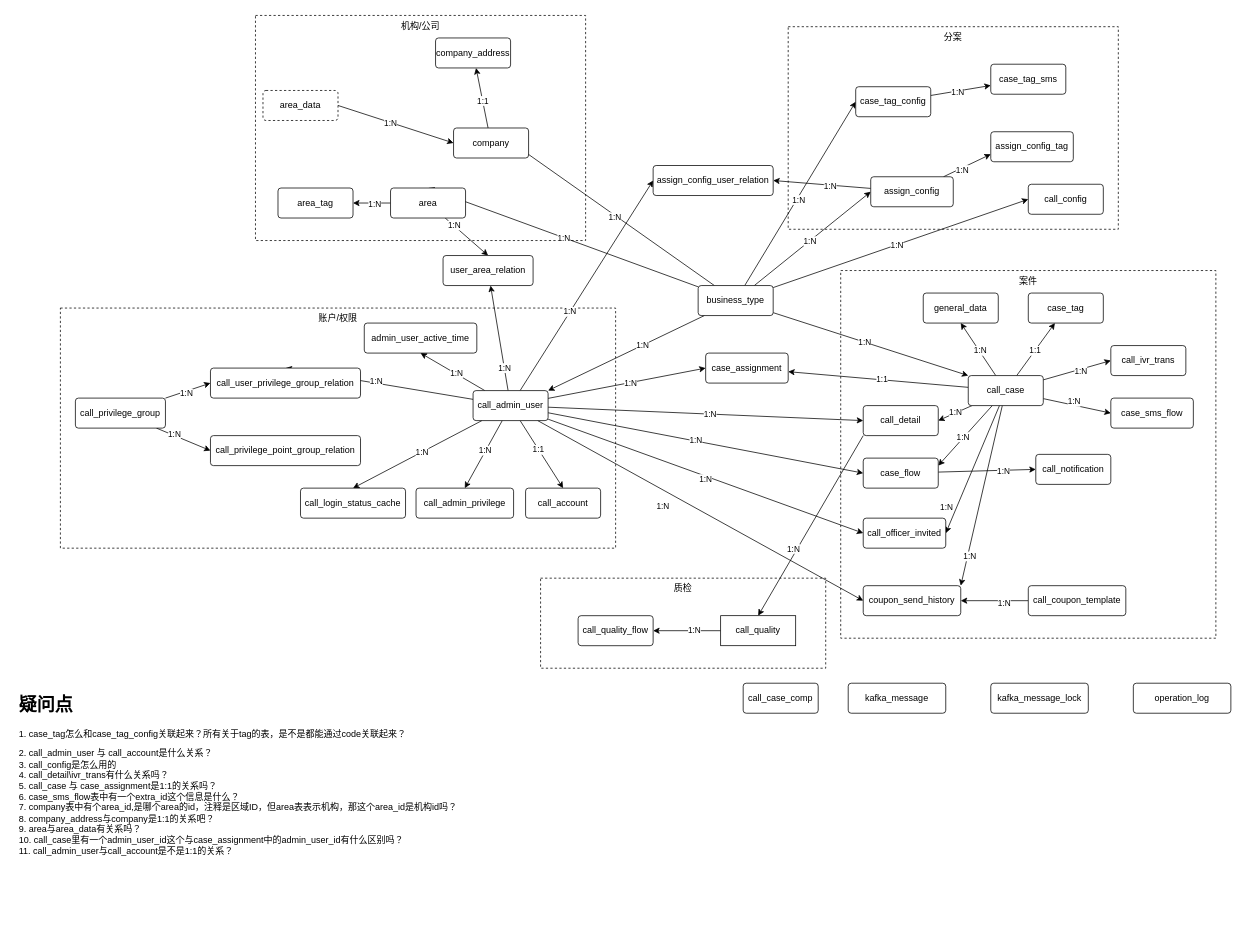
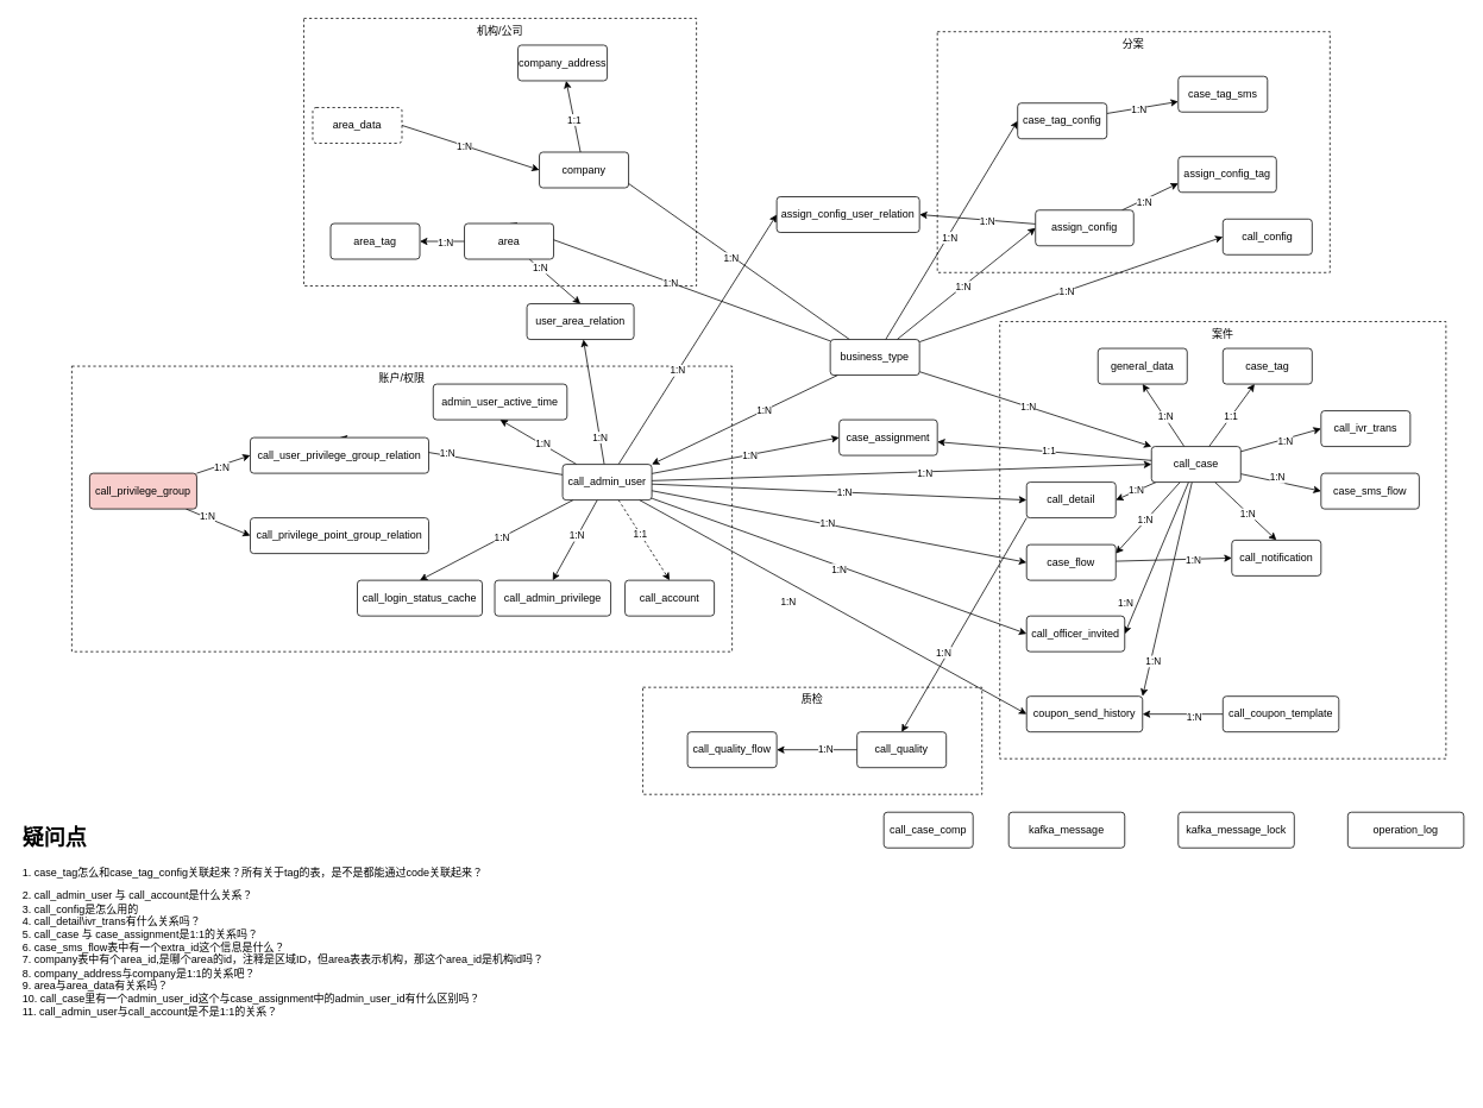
+ <mxCell id="44" style="edgeStyle=none;rounded=0;orthogonalLoop=1;jettySize=auto;html=1;entryX=0;entryY=0.5;entryDx=0;entryDy=0;" edge="1" parent="1" source="70" target="27"><mxGeometry relative="1" as="geometry" /></mxCell>
+ <mxCell id="45" value="1:N" style="edgeLabel;html=1;align=center;verticalAlign=middle;resizable=0;points=[];" vertex="1" connectable="0" parent="44"><mxGeometry x="0.091" y="-1" relative="1" as="geometry"><mxPoint y="1" as="offset" /></mxGeometry></mxCell>
- <mxCell id="97" value="call_privilege_group" style="rounded=1;arcSize=10;whiteSpace=wrap;html=1;align=center;" vertex="1" parent="1"><mxGeometry x="100" y="530" width="120" height="40" as="geometry" /></mxCell>
+ <mxCell id="97" value="call_privilege_group" style="rounded=1;arcSize=10;whiteSpace=wrap;html=1;align=center;fillColor=#f8cecc;" vertex="1" parent="1"><mxGeometry x="100" y="530" width="120" height="40" as="geometry" /></mxCell>
+ <mxCell id="15" style="edgeStyle=none;rounded=0;orthogonalLoop=1;jettySize=auto;html=1;entryX=0.5;entryY=0;entryDx=0;entryDy=0;" edge="1" parent="1" source="27" target="91"><mxGeometry relative="1" as="geometry" /></mxCell>
+ <mxCell id="16" value="1:N" style="edgeLabel;html=1;align=center;verticalAlign=middle;resizable=0;points=[];" vertex="1" connectable="0" parent="15"><mxGeometry x="0.08" y="-1" relative="1" as="geometry"><mxPoint as="offset" /></mxGeometry></mxCell>
- <mxCell id="50" style="edgeStyle=none;rounded=0;orthogonalLoop=1;jettySize=auto;html=1;entryX=0.5;entryY=0;entryDx=0;entryDy=0;" edge="1" parent="1" source="70" target="83"><mxGeometry relative="1" as="geometry" /></mxCell>
+ <mxCell id="50" style="edgeStyle=none;rounded=0;orthogonalLoop=1;jettySize=auto;html=1;entryX=0.5;entryY=0;entryDx=0;entryDy=0;dashed=1;" edge="1" parent="1" source="70" target="83"><mxGeometry relative="1" as="geometry" /></mxCell>
- <mxCell id="101" value="call_quality" style="arcSize=10;whiteSpace=wrap;html=1;align=center;rounded=0;" vertex="1" parent="1"><mxGeometry x="960" y="820" width="100" height="40" as="geometry" /></mxCell>
+ <mxCell id="101" value="call_quality" style="rounded=1;arcSize=10;whiteSpace=wrap;html=1;align=center;" vertex="1" parent="1"><mxGeometry x="960" y="820" width="100" height="40" as="geometry" /></mxCell>
